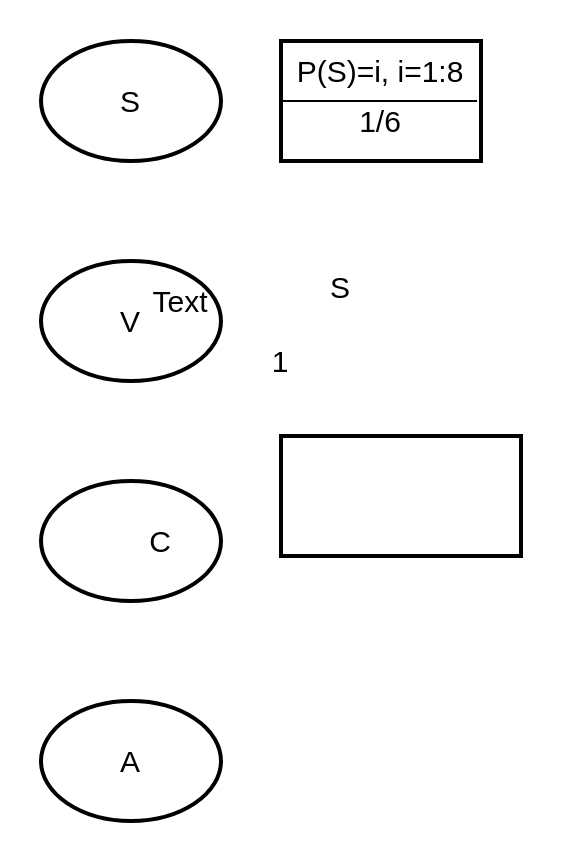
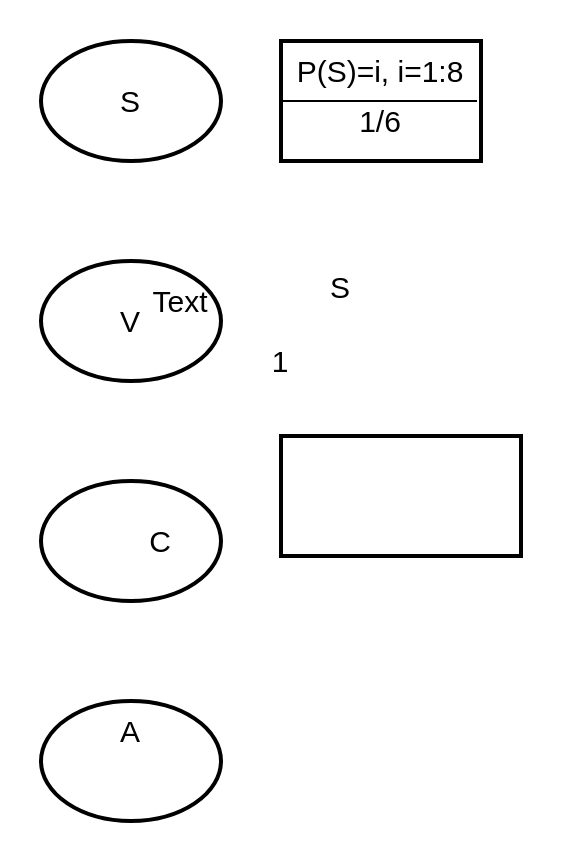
- <mxCell id="10" value="A" style="text;html=1;strokeColor=none;fillColor=none;align=center;verticalAlign=middle;whiteSpace=wrap;rounded=0;fontSize=15;" vertex="1" parent="1"><mxGeometry x="50" y="372.5" width="30" height="15" as="geometry" /></mxCell>
+ <mxCell id="10" value="A" style="text;html=1;strokeColor=none;fillColor=none;align=center;verticalAlign=middle;whiteSpace=wrap;rounded=0;fontSize=15;" vertex="1" parent="1"><mxGeometry x="50" y="357.5" width="30" height="15" as="geometry" /></mxCell>
